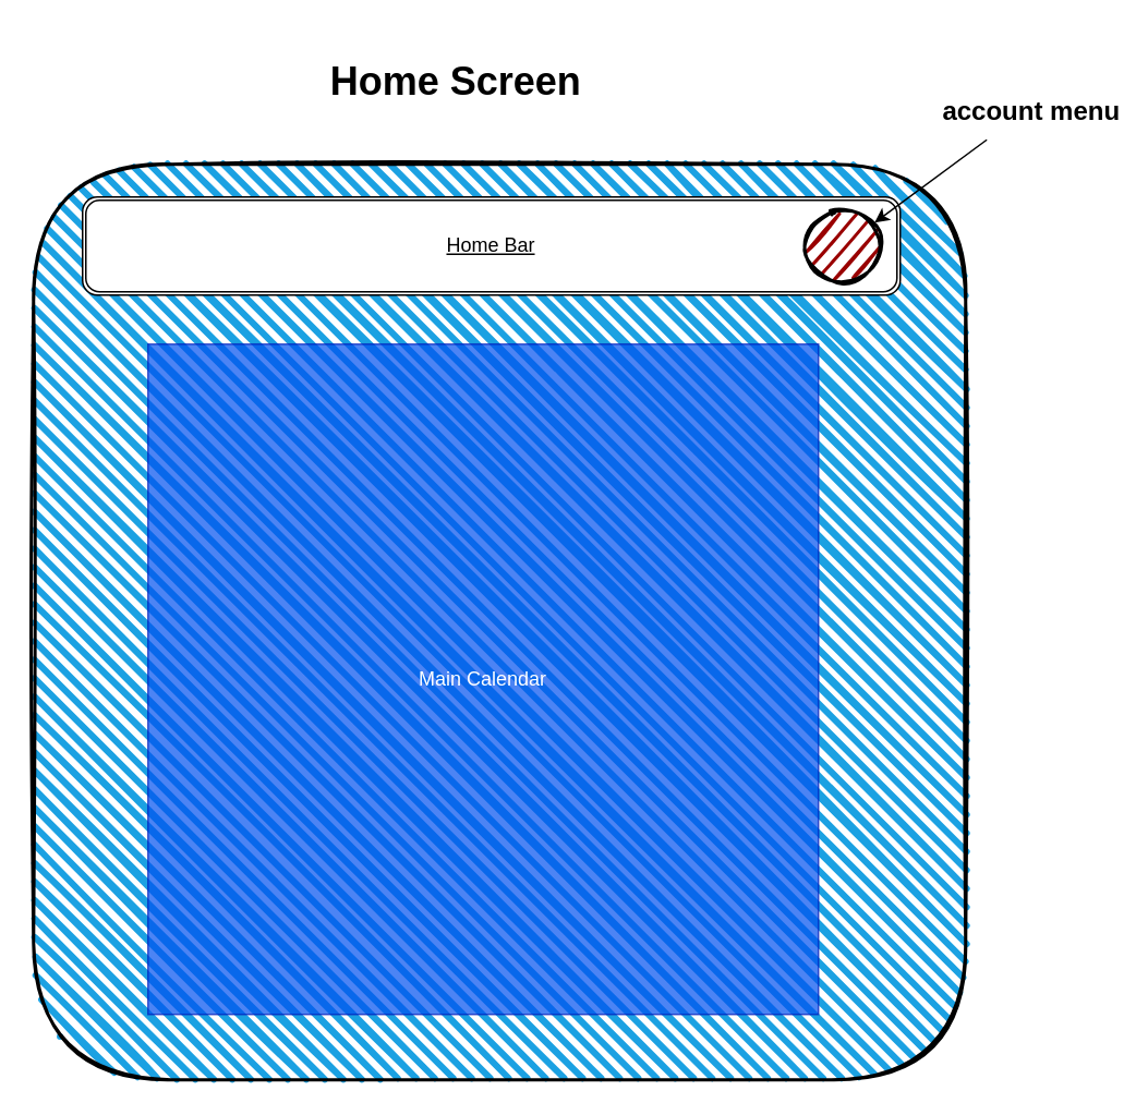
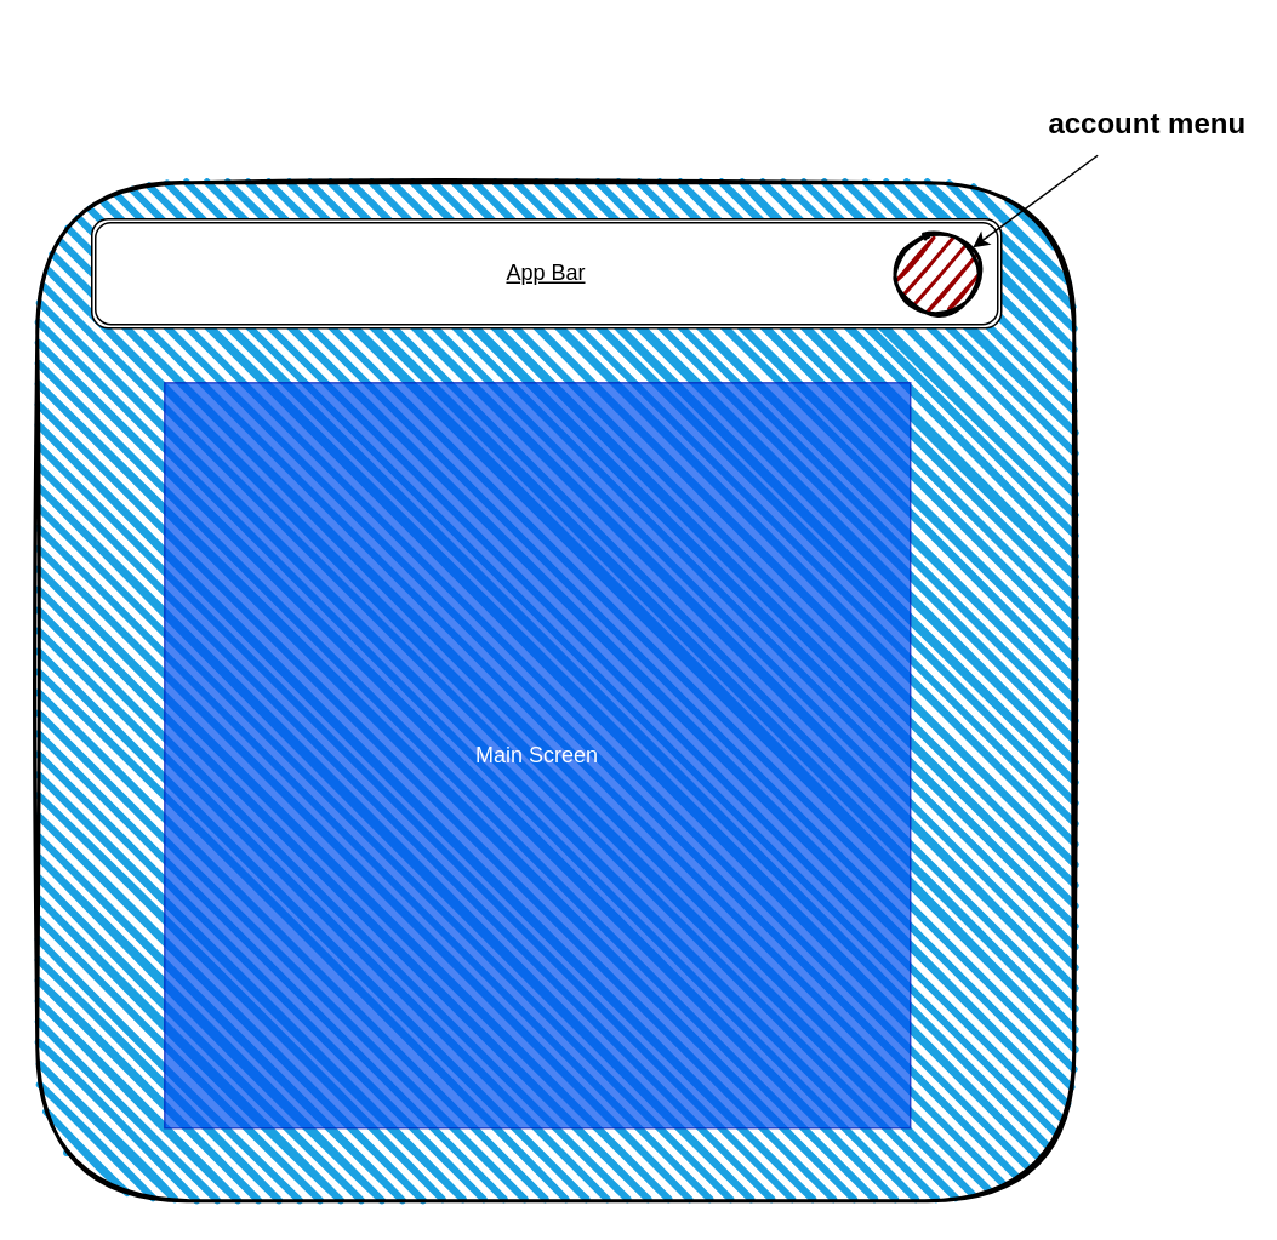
- <mxCell id="3" value="Home Screen" style="text;strokeColor=none;fillColor=none;html=1;fontSize=24;fontStyle=1;verticalAlign=middle;align=center;" parent="1" vertex="1"><mxGeometry x="190" y="20" width="176" height="60" as="geometry" /></mxCell>
- <mxCell id="4" value="&lt;u&gt;Home Bar&lt;/u&gt;" style="shape=ext;double=1;rounded=1;whiteSpace=wrap;html=1;" parent="1" vertex="1"><mxGeometry x="50" y="120" width="500" height="60" as="geometry" /></mxCell>
+ <mxCell id="4" value="&lt;u&gt;App Bar&lt;/u&gt;" style="shape=ext;double=1;rounded=1;whiteSpace=wrap;html=1;" parent="1" vertex="1"><mxGeometry x="50" y="120" width="500" height="60" as="geometry" /></mxCell>
- <mxCell id="8" value="Main Calendar" style="whiteSpace=wrap;html=1;aspect=fixed;fillColor=#0050ef;strokeColor=#001DBC;fontColor=#ffffff;opacity=70;" parent="1" vertex="1"><mxGeometry x="90" y="210" width="410" height="410" as="geometry" /></mxCell>
+ <mxCell id="8" value="Main Screen" style="whiteSpace=wrap;html=1;aspect=fixed;fillColor=#0050ef;strokeColor=#001DBC;fontColor=#ffffff;opacity=70;" parent="1" vertex="1"><mxGeometry x="90" y="210" width="410" height="410" as="geometry" /></mxCell>
